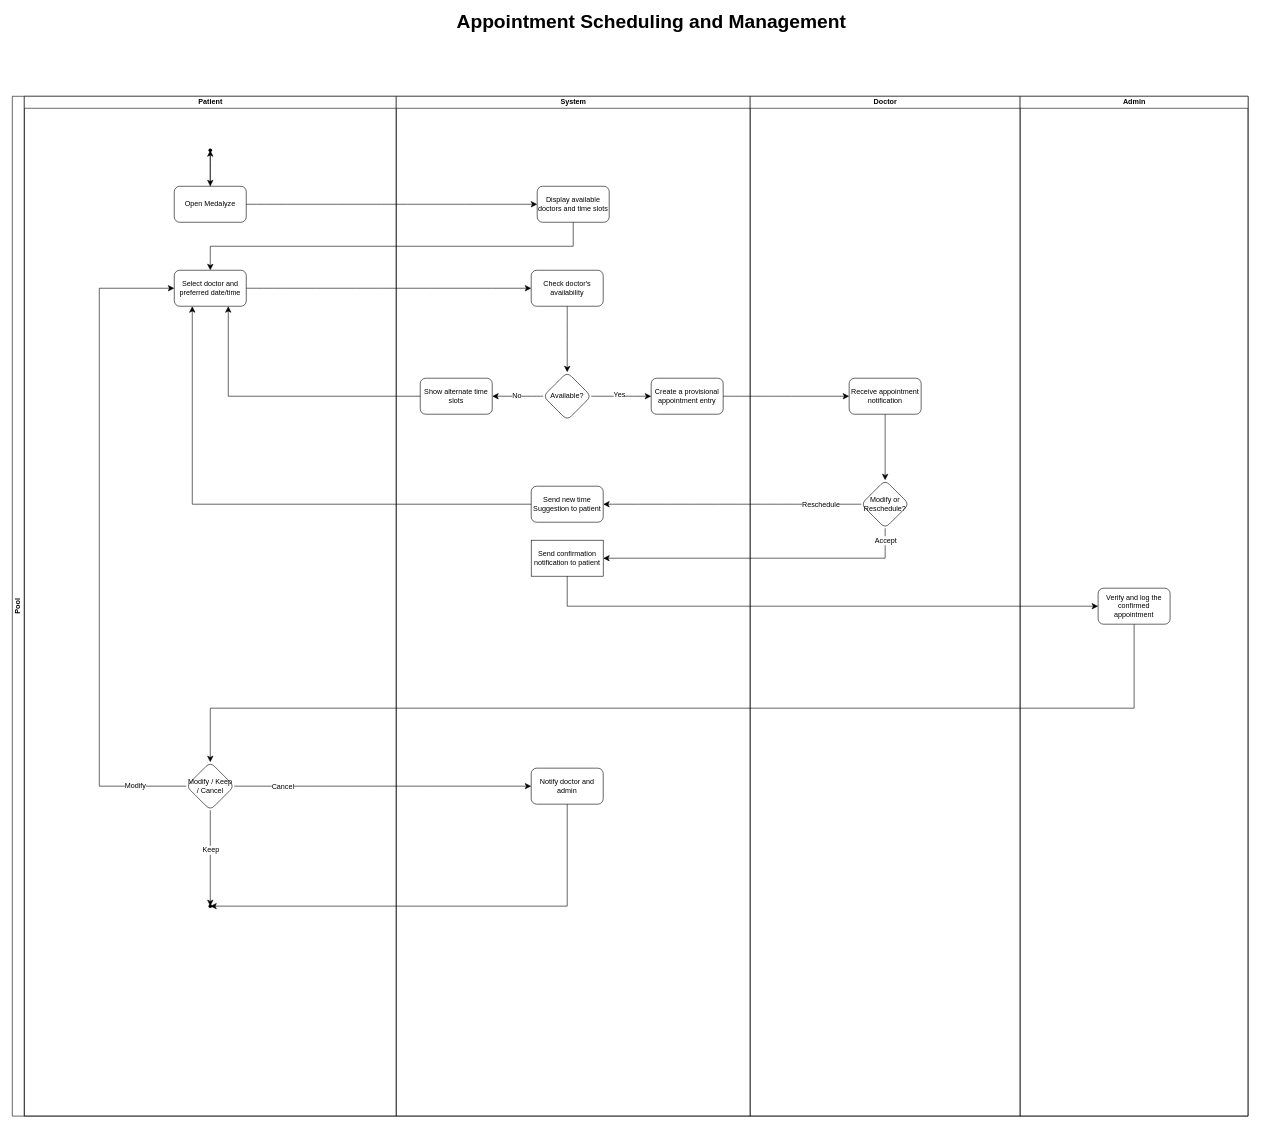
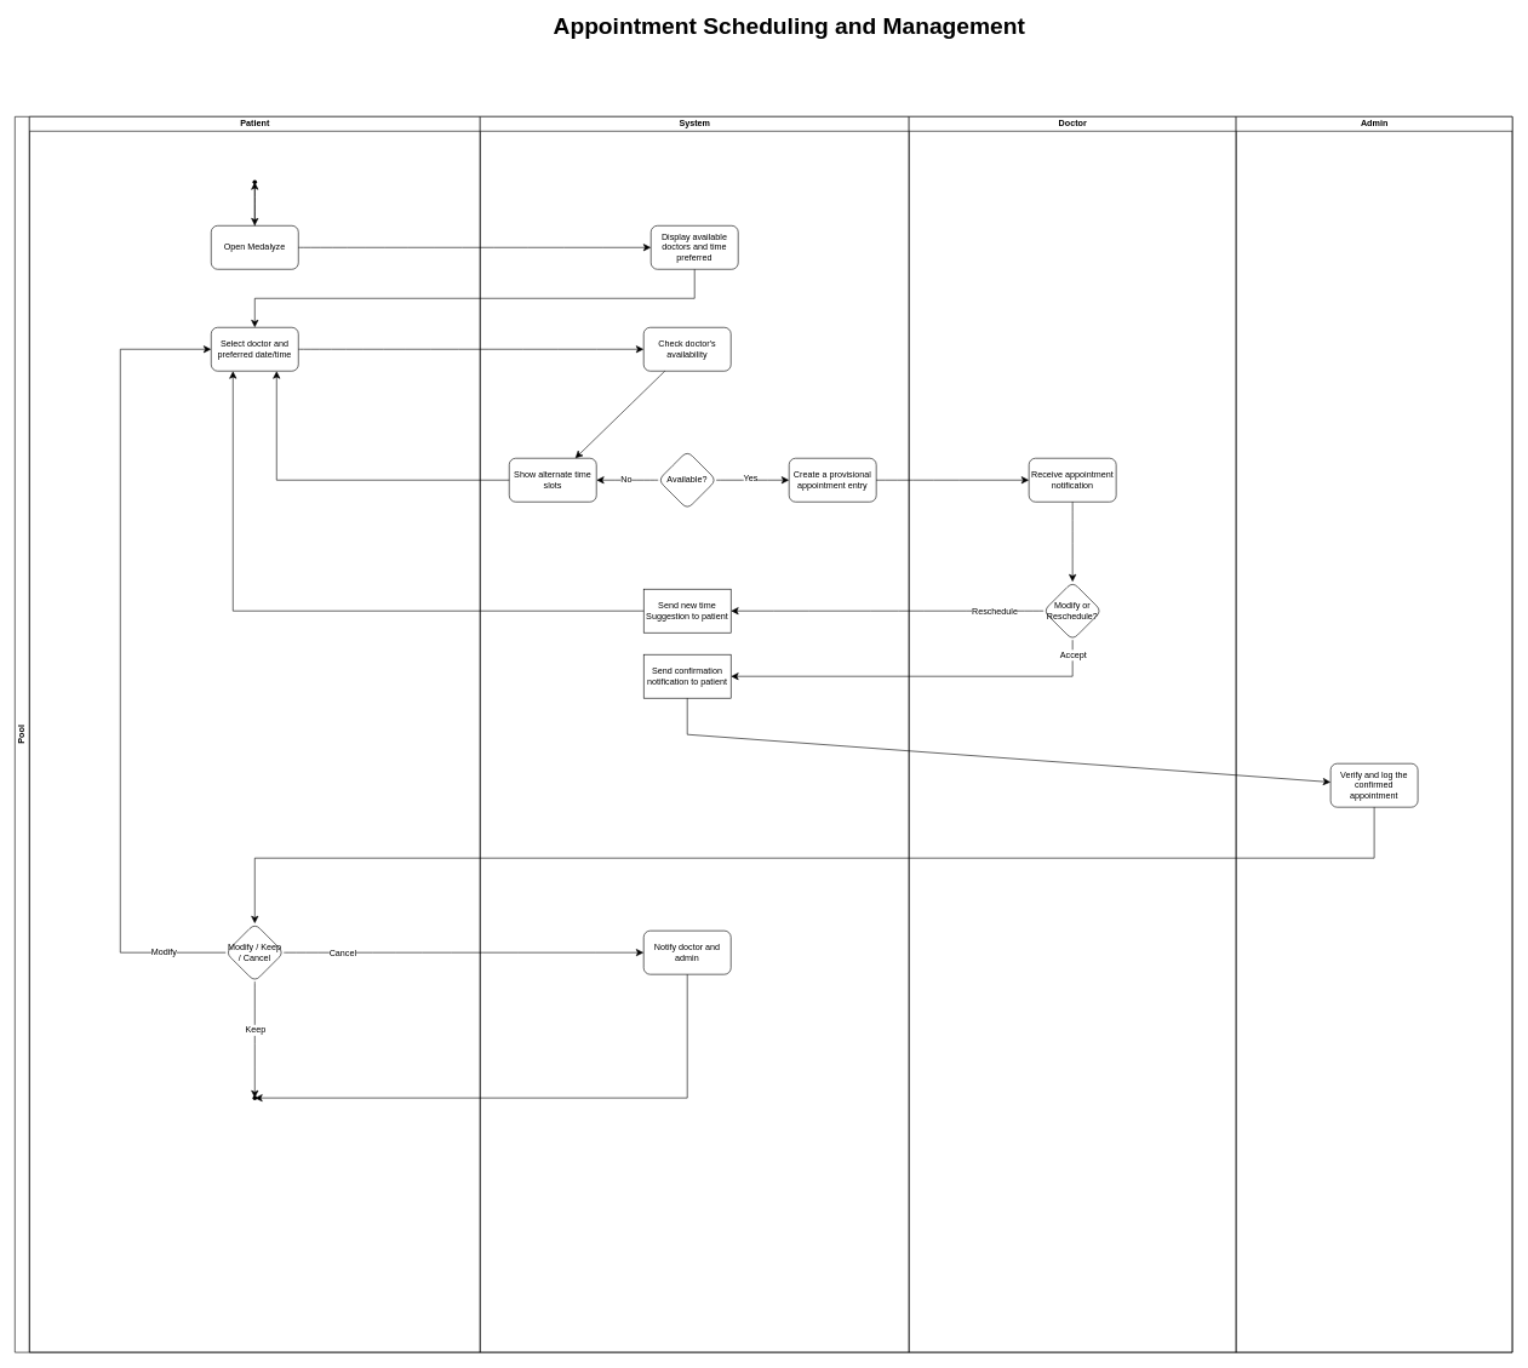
- <mxCell id="18" value="Display available doctors and time slots" style="rounded=1;whiteSpace=wrap;html=1;fillColor=none;sketch=0;pointerEvents=1;resizable=0;" vertex="1" parent="17"><mxGeometry x="235" y="150" width="120" height="60" as="geometry" /></mxCell>
+ <mxCell id="18" value="Display available doctors and time preferred" style="rounded=1;whiteSpace=wrap;html=1;fillColor=none;sketch=0;pointerEvents=1;resizable=0;" vertex="1" parent="17"><mxGeometry x="235" y="150" width="120" height="60" as="geometry" /></mxCell>
- <mxCell id="19" value="" style="edgeStyle=none;curved=1;rounded=0;orthogonalLoop=1;jettySize=auto;html=1;fontSize=12;startSize=8;endSize=8;" edge="1" parent="17" source="20" target="23"><mxGeometry relative="1" as="geometry" /></mxCell>
+ <mxCell id="19" value="" style="edgeStyle=none;curved=1;rounded=0;orthogonalLoop=1;jettySize=auto;html=1;fontSize=12;startSize=8;endSize=8;" edge="1" parent="17" source="20" target="10"><mxGeometry relative="1" as="geometry" /></mxCell>
- <mxCell id="26" value="Send new time Suggestion to patient" style="whiteSpace=wrap;html=1;fillColor=none;rounded=1;sketch=0;pointerEvents=1;resizable=0;" vertex="1" parent="17"><mxGeometry x="225" y="650" width="120" height="60" as="geometry" /></mxCell>
+ <mxCell id="26" value="Send new time Suggestion to patient" style="whiteSpace=wrap;html=1;fillColor=none;sketch=0;pointerEvents=1;resizable=0;rounded=0;" vertex="1" parent="17"><mxGeometry x="225" y="650" width="120" height="60" as="geometry" /></mxCell>
- <mxCell id="34" value="Verify and log the confirmed appointment" style="whiteSpace=wrap;html=1;fillColor=none;rounded=1;sketch=0;pointerEvents=1;resizable=0;" vertex="1" parent="33"><mxGeometry x="130" y="820" width="120" height="60" as="geometry" /></mxCell>
+ <mxCell id="34" value="Verify and log the confirmed appointment" style="whiteSpace=wrap;html=1;fillColor=none;rounded=1;sketch=0;pointerEvents=1;resizable=0;" vertex="1" parent="33"><mxGeometry x="130" y="890" width="120" height="60" as="geometry" /></mxCell>
